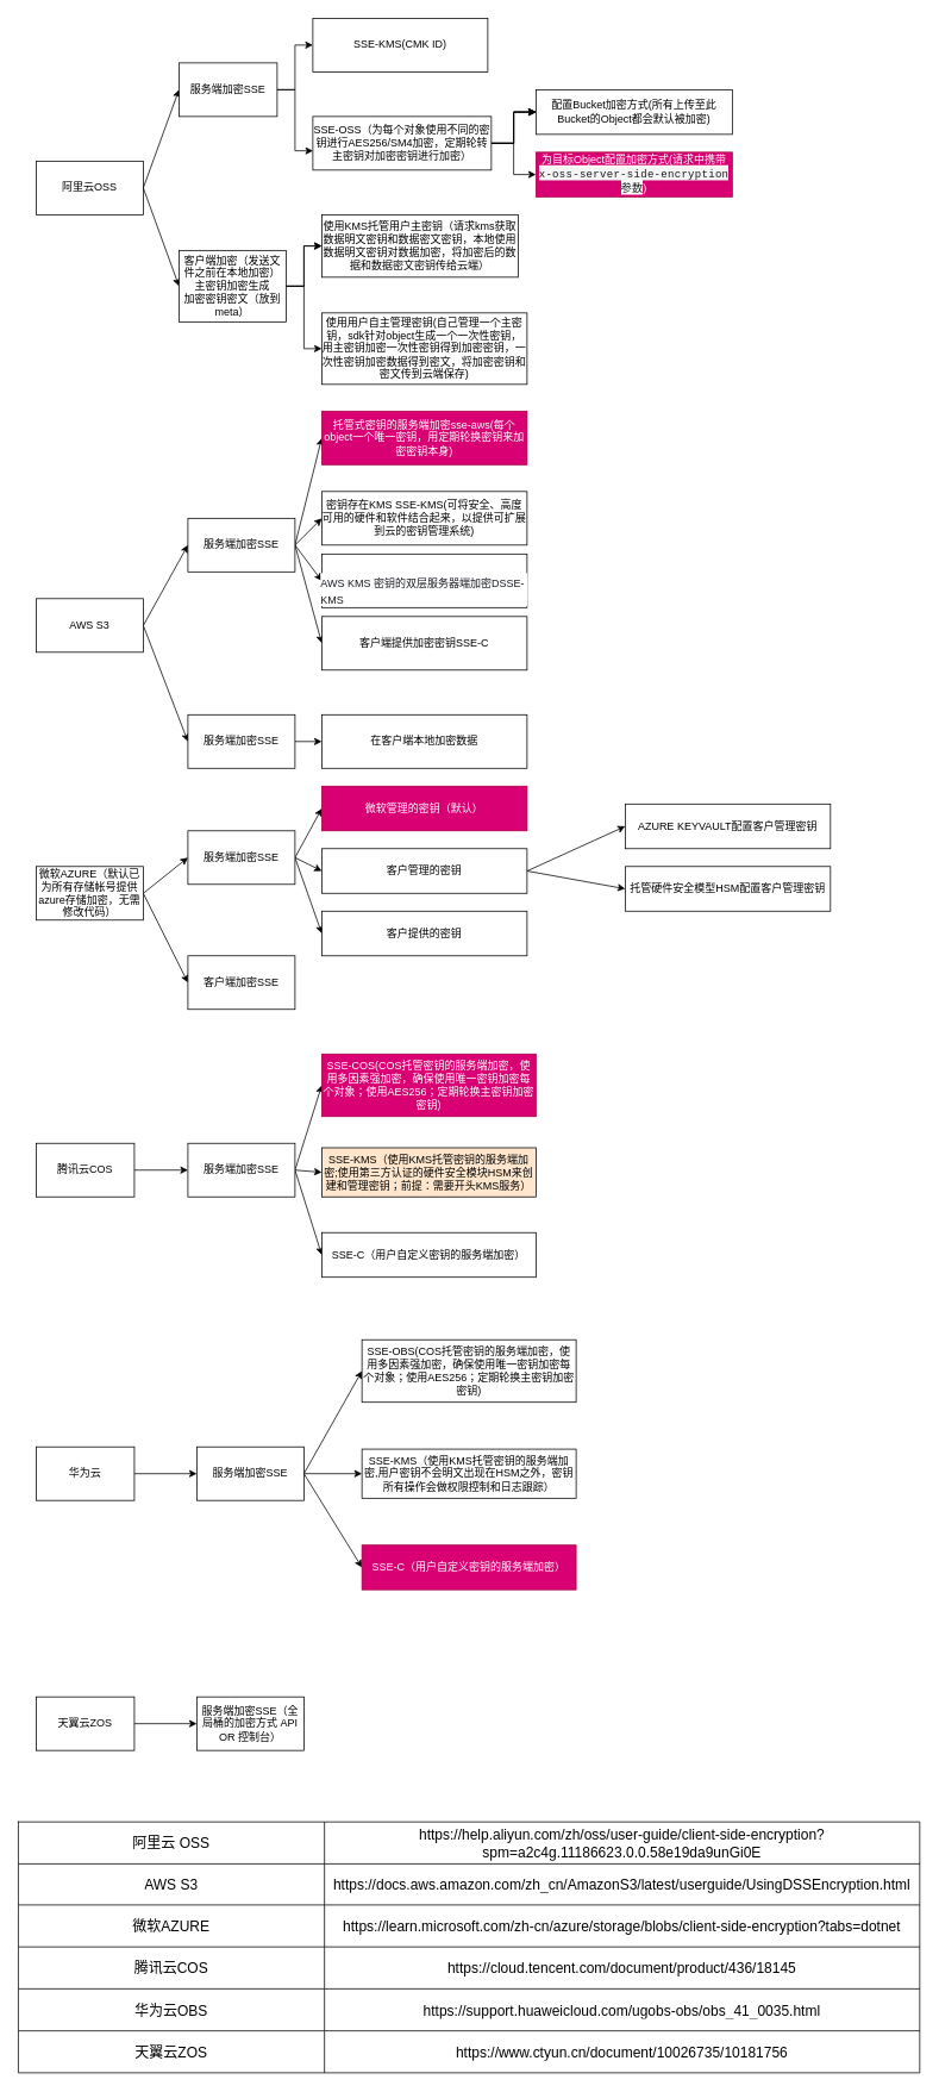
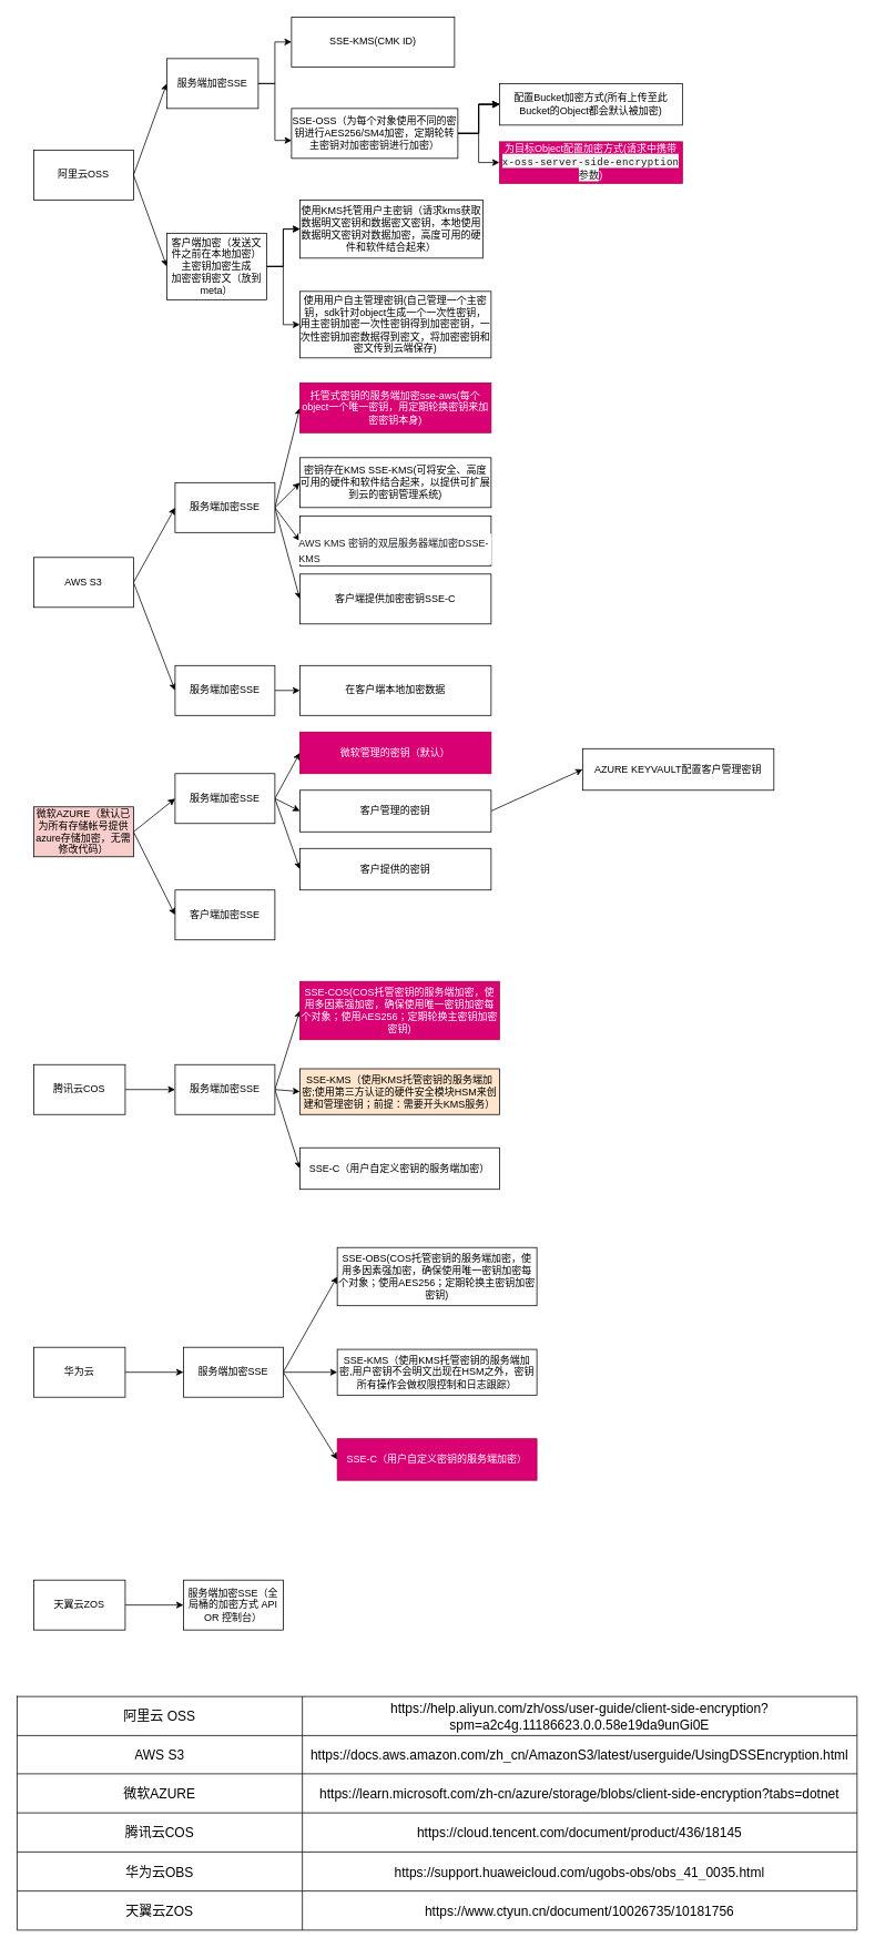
- <mxCell id="22" value="使用KMS托管用户主密钥（请求kms获取数据明文密钥和数据密文密钥，本地使用数据明文密钥对数据加密，将加密后的数据和数据密文密钥传给云端）" style="whiteSpace=wrap;html=1;rounded=0;" vertex="1" parent="1"><mxGeometry x="360" y="240" width="220" height="70" as="geometry" /></mxCell>
+ <mxCell id="22" value="使用KMS托管用户主密钥（请求kms获取数据明文密钥和数据密文密钥，本地使用数据明文密钥对数据加密，高度可用的硬件和软件结合起来）" style="whiteSpace=wrap;html=1;rounded=0;" vertex="1" parent="1"><mxGeometry x="360" y="240" width="220" height="70" as="geometry" /></mxCell>
- <mxCell id="67" style="rounded=0;orthogonalLoop=1;jettySize=auto;html=1;exitX=1;exitY=0.5;exitDx=0;exitDy=0;entryX=0;entryY=0.5;entryDx=0;entryDy=0;" edge="1" parent="1" source="68" target="71"><mxGeometry relative="1" as="geometry" /></mxCell>
- <mxCell id="71" value="托管硬件安全模型HSM配置客户管理密钥" style="whiteSpace=wrap;html=1;rounded=0;" vertex="1" parent="1"><mxGeometry x="700" y="970" width="230" height="50" as="geometry" /></mxCell>
- <mxCell id="60" value="微软AZURE（默认已为所有存储帐号提供azure存储加密，无需修改代码）" style="rounded=0;whiteSpace=wrap;html=1;" vertex="1" parent="1"><mxGeometry x="40" y="970" width="120" height="60" as="geometry" /></mxCell>
+ <mxCell id="60" value="微软AZURE（默认已为所有存储帐号提供azure存储加密，无需修改代码）" style="rounded=0;whiteSpace=wrap;html=1;fillColor=#f8cecc;" vertex="1" parent="1"><mxGeometry x="40" y="970" width="120" height="60" as="geometry" /></mxCell>
